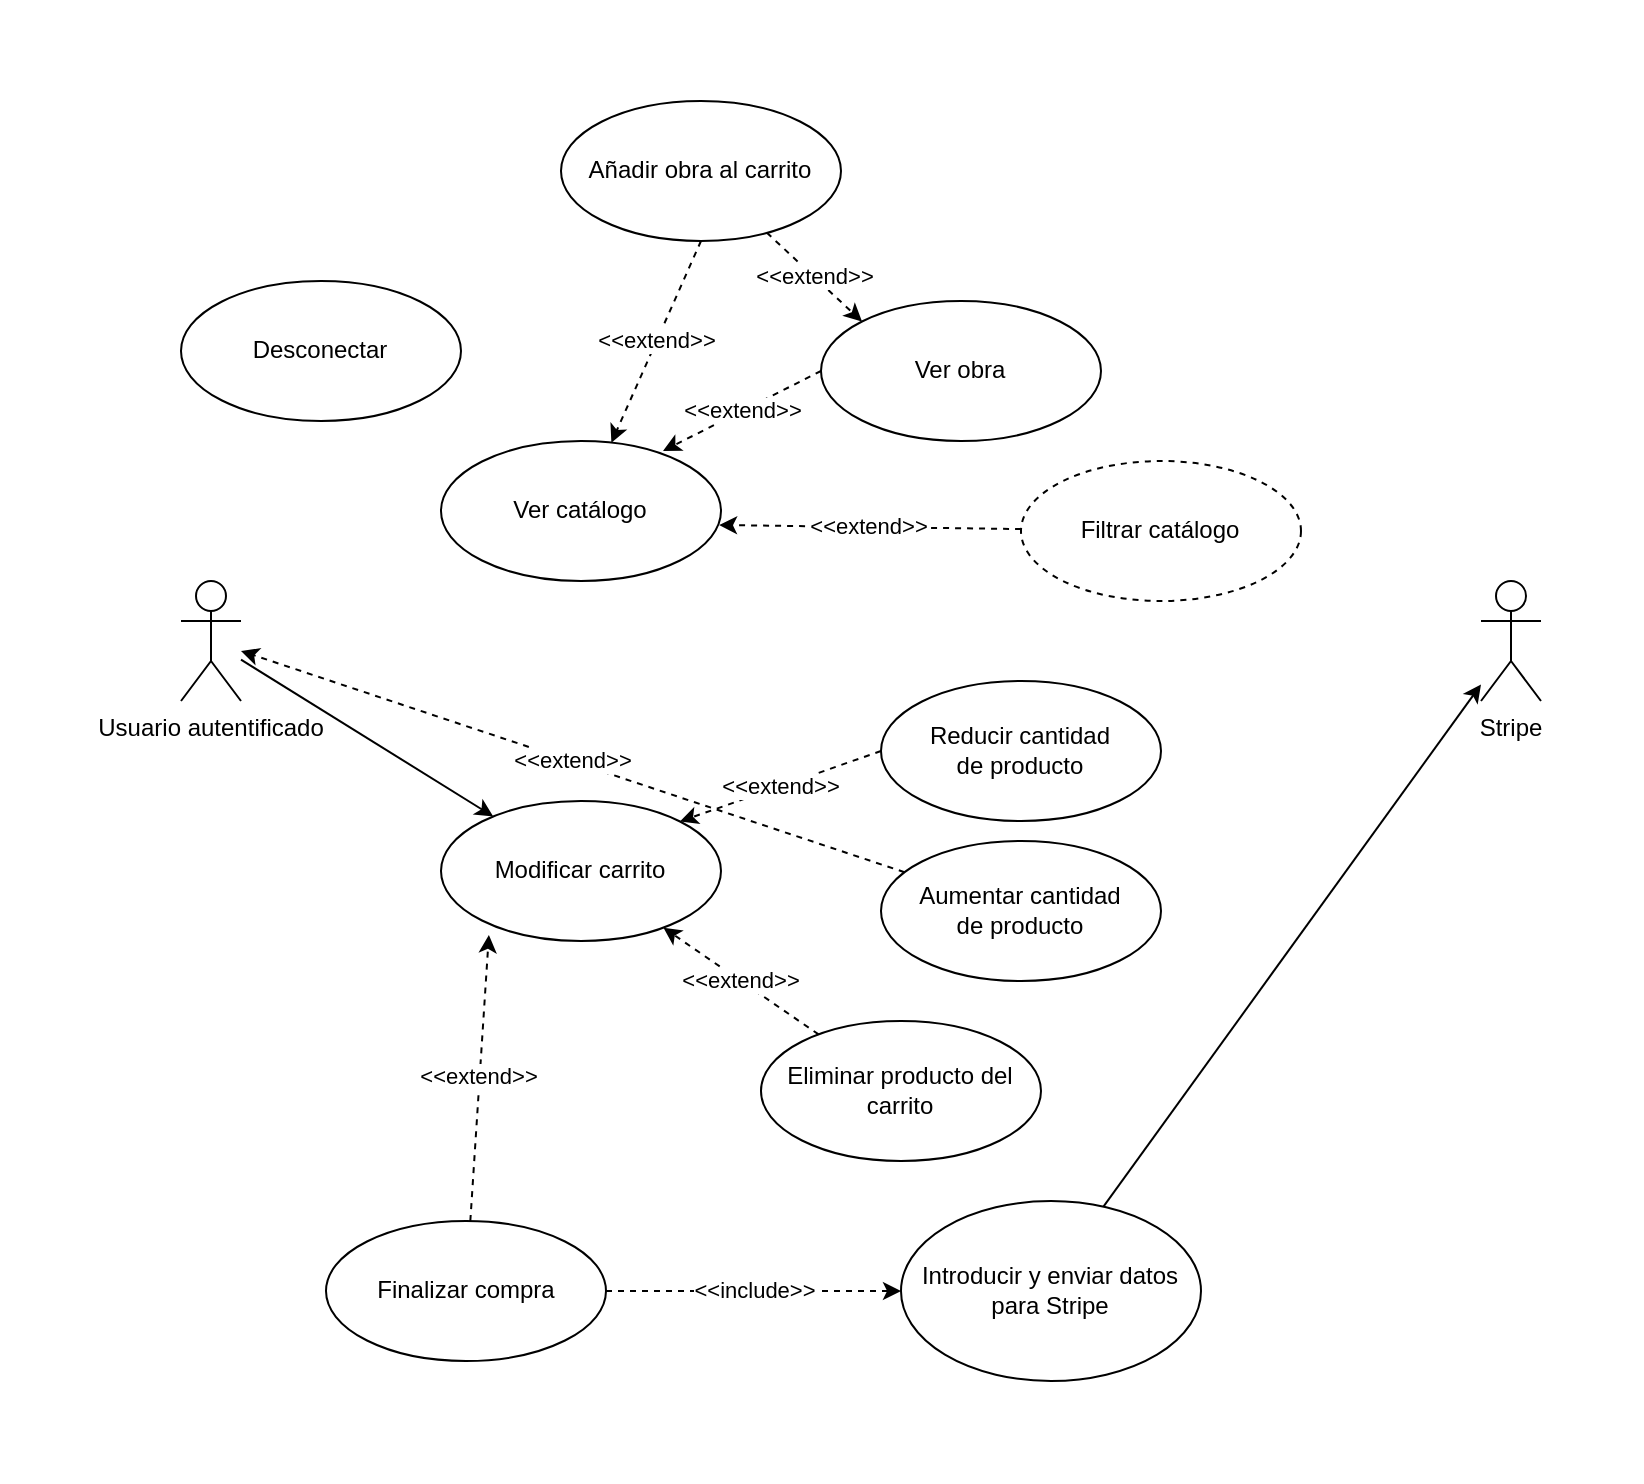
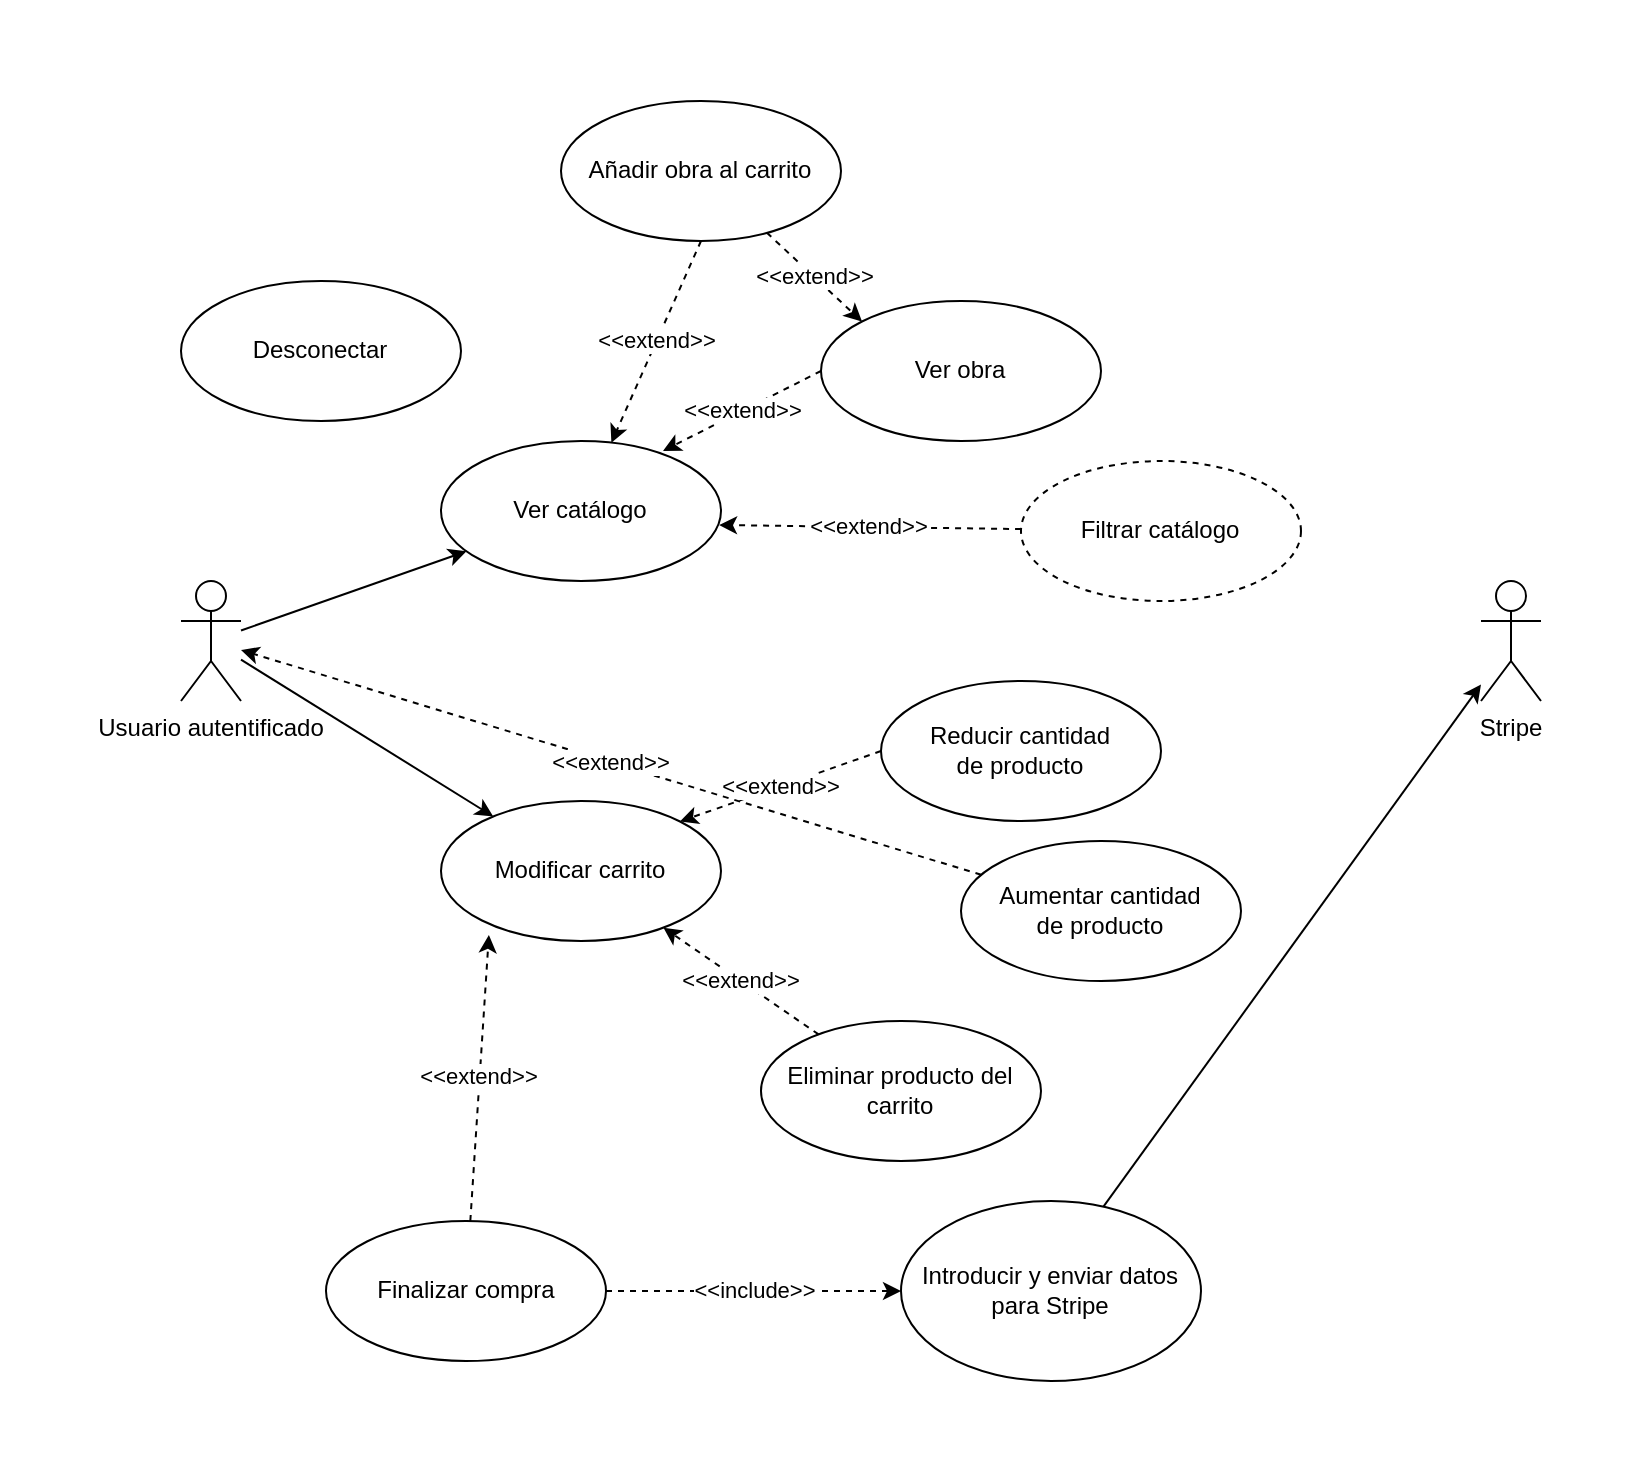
+ <mxCell id="6" style="edgeStyle=none;rounded=0;orthogonalLoop=1;jettySize=auto;html=1;" parent="1" source="8" target="12" edge="1"><mxGeometry relative="1" as="geometry" /></mxCell>
- <mxCell id="21" value="Aumentar cantidad&lt;br&gt;de producto" style="ellipse;whiteSpace=wrap;html=1;" parent="1" vertex="1"><mxGeometry x="440" y="420" width="140" height="70" as="geometry" /></mxCell>
+ <mxCell id="21" value="Aumentar cantidad&lt;br&gt;de producto" style="ellipse;whiteSpace=wrap;html=1;" parent="1" vertex="1"><mxGeometry x="480" y="420" width="140" height="70" as="geometry" /></mxCell>
